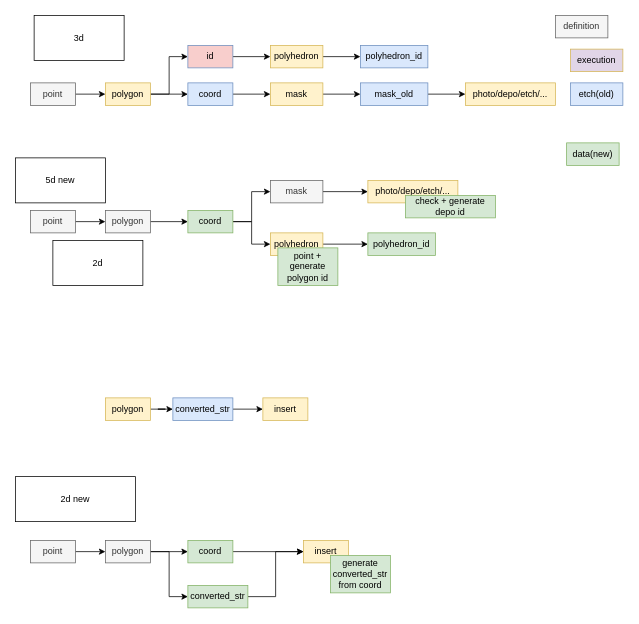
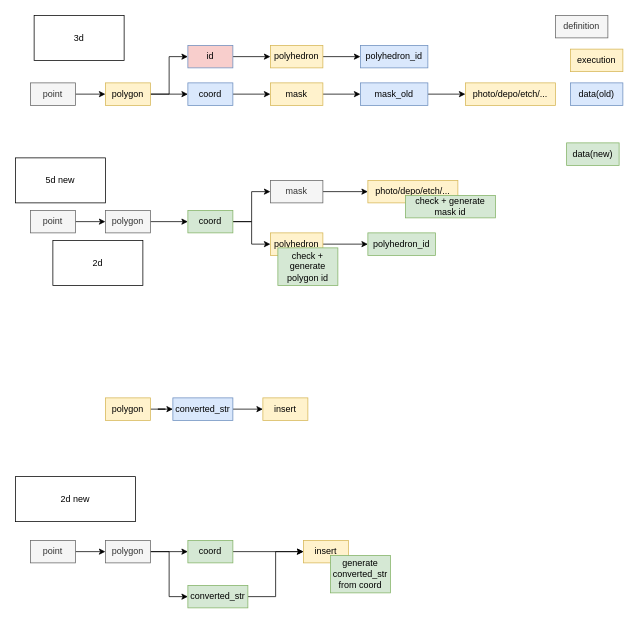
- <mxCell id="53" value="execution" style="rounded=0;whiteSpace=wrap;html=1;fillColor=#e1d5e7;strokeColor=#d6b656;" parent="1" vertex="1"><mxGeometry x="760" y="65" width="70" height="30" as="geometry" /></mxCell>
+ <mxCell id="53" value="execution" style="rounded=0;whiteSpace=wrap;html=1;fillColor=#fff2cc;strokeColor=#d6b656;" parent="1" vertex="1"><mxGeometry x="760" y="65" width="70" height="30" as="geometry" /></mxCell>
- <mxCell id="55" value="etch(old)" style="rounded=0;whiteSpace=wrap;html=1;fillColor=#dae8fc;strokeColor=#6c8ebf;" parent="1" vertex="1"><mxGeometry x="760" y="110" width="70" height="30" as="geometry" /></mxCell>
+ <mxCell id="55" value="data(old)" style="rounded=0;whiteSpace=wrap;html=1;fillColor=#dae8fc;strokeColor=#6c8ebf;" parent="1" vertex="1"><mxGeometry x="760" y="110" width="70" height="30" as="geometry" /></mxCell>
- <mxCell id="57" value="check + generate depo id" style="rounded=0;whiteSpace=wrap;html=1;fillColor=#d5e8d4;strokeColor=#82b366;" parent="1" vertex="1"><mxGeometry x="540" y="260" width="120" height="30" as="geometry" /></mxCell>
+ <mxCell id="57" value="check + generate mask id" style="rounded=0;whiteSpace=wrap;html=1;fillColor=#d5e8d4;strokeColor=#82b366;" parent="1" vertex="1"><mxGeometry x="540" y="260" width="120" height="30" as="geometry" /></mxCell>
- <mxCell id="26" value="point + generate polygon id" style="rounded=0;whiteSpace=wrap;html=1;fillColor=#d5e8d4;strokeColor=#82b366;" parent="1" vertex="1"><mxGeometry x="370" y="330" width="80" height="50" as="geometry" /></mxCell>
+ <mxCell id="26" value="check + generate polygon id" style="rounded=0;whiteSpace=wrap;html=1;fillColor=#d5e8d4;strokeColor=#82b366;" parent="1" vertex="1"><mxGeometry x="370" y="330" width="80" height="50" as="geometry" /></mxCell>
